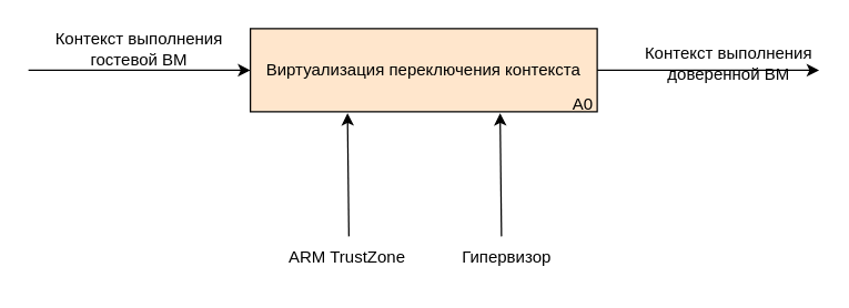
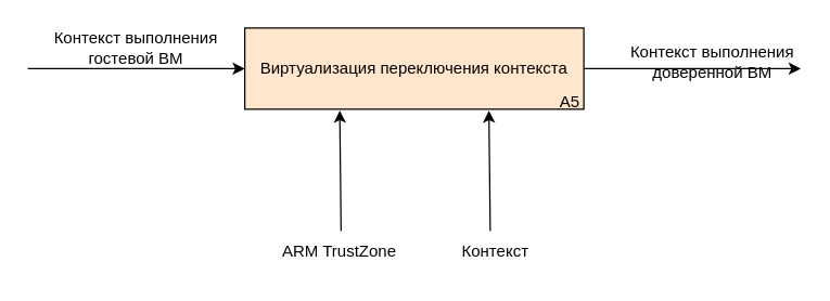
- <mxCell id="9" value="A0" style="text;html=1;align=center;verticalAlign=middle;whiteSpace=wrap;rounded=0;" parent="1" vertex="1"><mxGeometry x="390" y="60" width="60" height="30" as="geometry" /></mxCell>
+ <mxCell id="9" value="A5" style="text;html=1;align=center;verticalAlign=middle;whiteSpace=wrap;rounded=0;" parent="1" vertex="1"><mxGeometry x="390" y="60" width="60" height="30" as="geometry" /></mxCell>
- <mxCell id="11" value="Гипервизор" style="text;html=1;align=center;verticalAlign=middle;whiteSpace=wrap;rounded=0;" parent="1" vertex="1"><mxGeometry x="300" y="170" width="130" height="30" as="geometry" /></mxCell>
+ <mxCell id="11" value="Контекст" style="text;html=1;align=center;verticalAlign=middle;whiteSpace=wrap;rounded=0;" parent="1" vertex="1"><mxGeometry x="300" y="170" width="130" height="30" as="geometry" /></mxCell>
